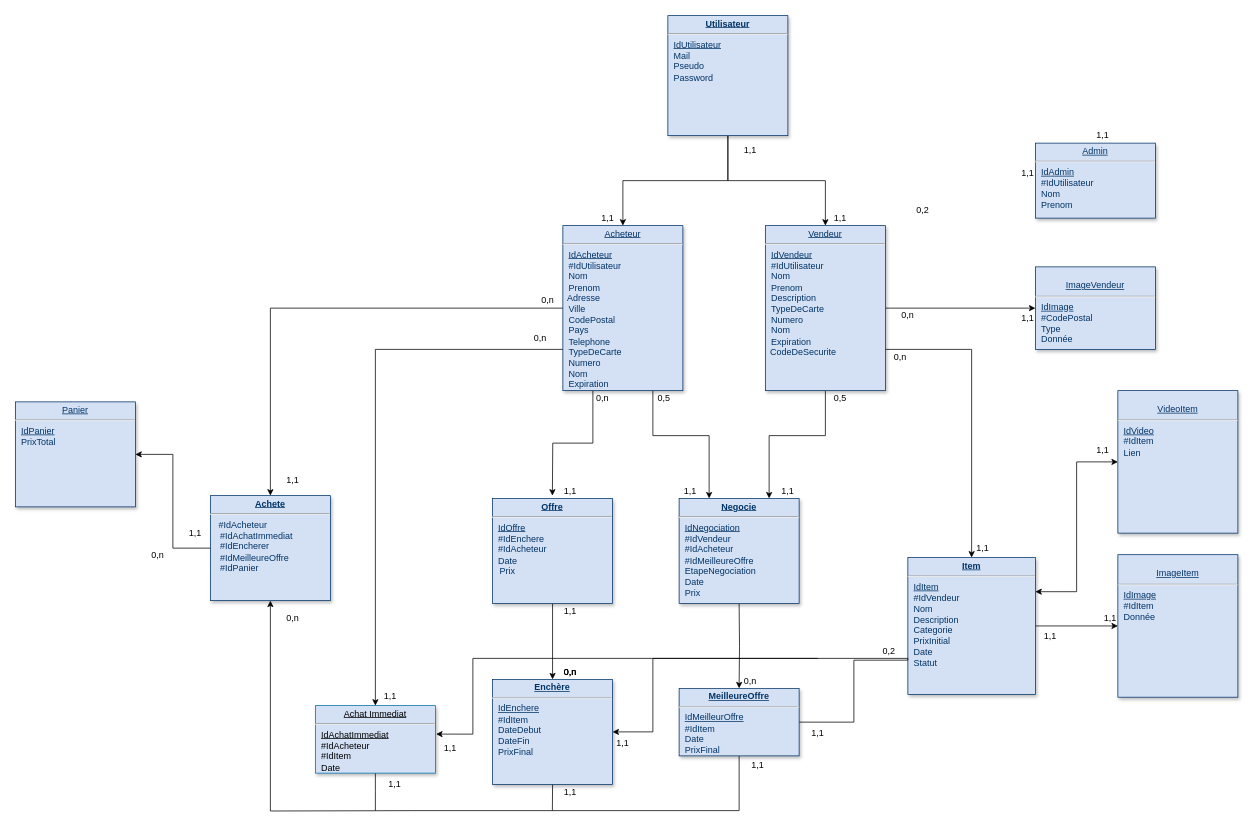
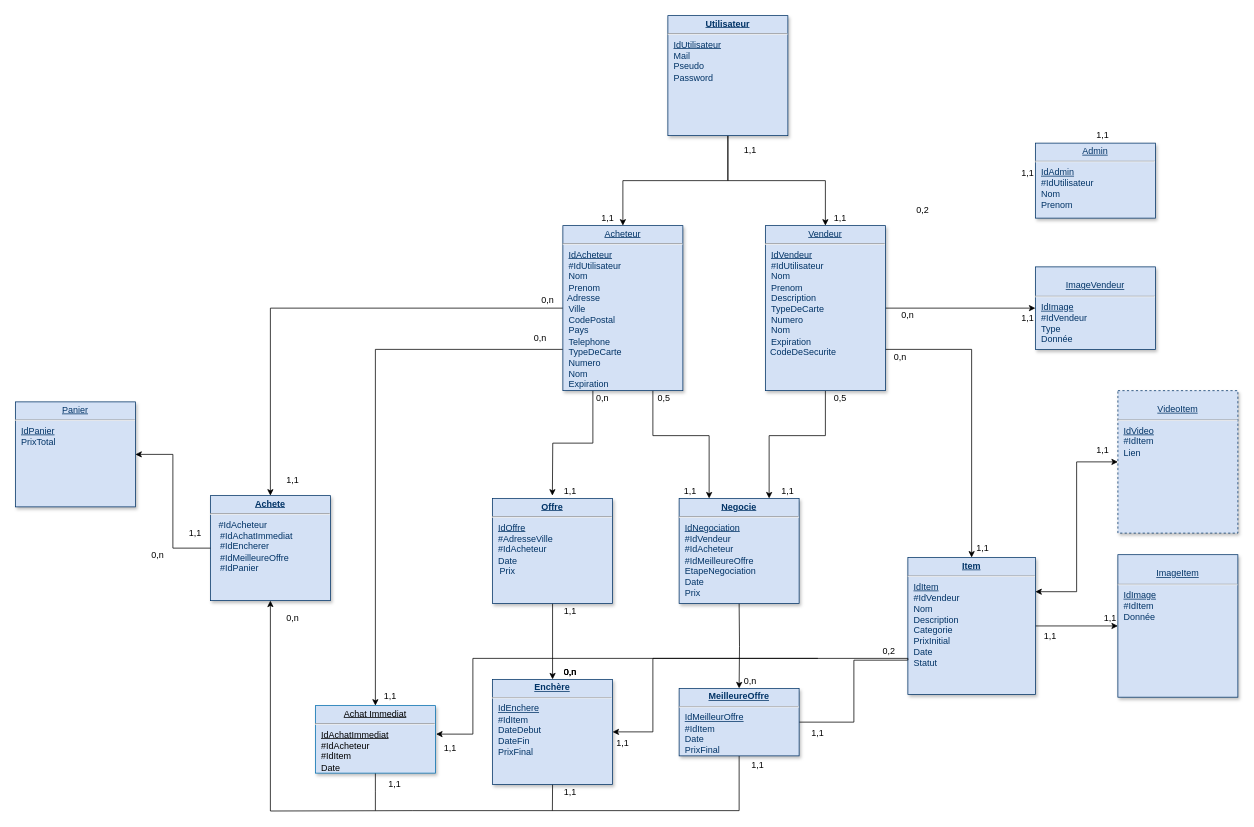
- <mxCell id="27" value="&lt;br&gt;&lt;p style=&quot;margin: 0px ; margin-top: 4px ; text-align: center ; text-decoration: underline&quot;&gt;ImageVendeur&lt;br&gt;&lt;/p&gt;&lt;hr&gt;&lt;p style=&quot;margin: 0px ; margin-left: 8px&quot;&gt;&lt;u&gt;IdImage&lt;/u&gt;&lt;/p&gt;&lt;p style=&quot;margin: 0px ; margin-left: 8px&quot;&gt;#CodePostal&lt;br&gt;&lt;/p&gt;&lt;p style=&quot;margin: 0px ; margin-left: 8px&quot;&gt;Type&lt;u&gt;&lt;br&gt;&lt;/u&gt;&lt;/p&gt;&lt;p style=&quot;margin: 0px ; margin-left: 8px&quot;&gt;Donnée&lt;br&gt;&lt;/p&gt;" style="verticalAlign=top;align=left;overflow=fill;fontSize=12;fontFamily=Helvetica;html=1;strokeColor=#003366;shadow=1;fillColor=#D4E1F5;fontColor=#003366" parent="1" vertex="1"><mxGeometry x="1380" y="355" width="160" height="110" as="geometry" /></mxCell>
+ <mxCell id="27" value="&lt;br&gt;&lt;p style=&quot;margin: 0px ; margin-top: 4px ; text-align: center ; text-decoration: underline&quot;&gt;ImageVendeur&lt;br&gt;&lt;/p&gt;&lt;hr&gt;&lt;p style=&quot;margin: 0px ; margin-left: 8px&quot;&gt;&lt;u&gt;IdImage&lt;/u&gt;&lt;/p&gt;&lt;p style=&quot;margin: 0px ; margin-left: 8px&quot;&gt;#IdVendeur&lt;br&gt;&lt;/p&gt;&lt;p style=&quot;margin: 0px ; margin-left: 8px&quot;&gt;Type&lt;u&gt;&lt;br&gt;&lt;/u&gt;&lt;/p&gt;&lt;p style=&quot;margin: 0px ; margin-left: 8px&quot;&gt;Donnée&lt;br&gt;&lt;/p&gt;" style="verticalAlign=top;align=left;overflow=fill;fontSize=12;fontFamily=Helvetica;html=1;strokeColor=#003366;shadow=1;fillColor=#D4E1F5;fontColor=#003366" parent="1" vertex="1"><mxGeometry x="1380" y="355" width="160" height="110" as="geometry" /></mxCell>
- <mxCell id="73" value="&lt;br&gt;&lt;p style=&quot;margin: 0px ; margin-top: 4px ; text-align: center ; text-decoration: underline&quot;&gt;VideoItem&lt;br&gt;&lt;/p&gt;&lt;hr&gt;&lt;p style=&quot;margin: 0px ; margin-left: 8px&quot;&gt;&lt;u&gt;IdVideo&lt;/u&gt;&lt;/p&gt;&lt;p style=&quot;margin: 0px ; margin-left: 8px&quot;&gt;#IdItem&lt;u&gt;&lt;br&gt;&lt;/u&gt;&lt;/p&gt;&lt;p style=&quot;margin: 0px ; margin-left: 8px&quot;&gt;Lien&lt;br&gt;&lt;/p&gt;" style="verticalAlign=top;align=left;overflow=fill;fontSize=12;fontFamily=Helvetica;html=1;strokeColor=#003366;shadow=1;fillColor=#D4E1F5;fontColor=#003366" vertex="1" parent="1"><mxGeometry x="1490" y="520" width="160" height="190" as="geometry" /></mxCell>
+ <mxCell id="73" value="&lt;br&gt;&lt;p style=&quot;margin: 0px ; margin-top: 4px ; text-align: center ; text-decoration: underline&quot;&gt;VideoItem&lt;br&gt;&lt;/p&gt;&lt;hr&gt;&lt;p style=&quot;margin: 0px ; margin-left: 8px&quot;&gt;&lt;u&gt;IdVideo&lt;/u&gt;&lt;/p&gt;&lt;p style=&quot;margin: 0px ; margin-left: 8px&quot;&gt;#IdItem&lt;u&gt;&lt;br&gt;&lt;/u&gt;&lt;/p&gt;&lt;p style=&quot;margin: 0px ; margin-left: 8px&quot;&gt;Lien&lt;br&gt;&lt;/p&gt;" style="verticalAlign=top;align=left;overflow=fill;fontSize=12;fontFamily=Helvetica;html=1;strokeColor=#003366;shadow=1;fillColor=#D4E1F5;fontColor=#003366;dashed=1;" vertex="1" parent="1"><mxGeometry x="1490" y="520" width="160" height="190" as="geometry" /></mxCell>
- <mxCell id="62" value="&lt;p style=&quot;margin: 0px ; margin-top: 4px ; text-align: center ; text-decoration: underline&quot;&gt;&lt;strong&gt;Offre&lt;br&gt;&lt;/strong&gt;&lt;/p&gt;&lt;hr&gt;&lt;p style=&quot;margin: 0px ; margin-left: 8px&quot; align=&quot;left&quot;&gt;&lt;u&gt;IdOffre&lt;/u&gt;&lt;/p&gt;&lt;p style=&quot;margin: 0px ; margin-left: 8px&quot; align=&quot;left&quot;&gt;#IdEnchere&lt;/p&gt;&lt;p style=&quot;margin: 0px ; margin-left: 8px&quot; align=&quot;left&quot;&gt;#IdAcheteur&lt;br&gt;&lt;/p&gt;&lt;p style=&quot;margin: 0px ; margin-left: 8px&quot; align=&quot;left&quot;&gt;Date&lt;/p&gt;&lt;div align=&quot;left&quot;&gt;&amp;nbsp;&amp;nbsp; Prix&lt;strong&gt;&lt;/strong&gt;&lt;/div&gt;&lt;p style=&quot;margin: 0px ; margin-left: 8px&quot;&gt;&lt;br&gt;&lt;/p&gt;&lt;p style=&quot;margin: 0px ; margin-left: 8px&quot;&gt;&lt;br&gt;&lt;/p&gt;" style="verticalAlign=top;align=left;overflow=fill;fontSize=12;fontFamily=Helvetica;html=1;strokeColor=#003366;shadow=1;fillColor=#D4E1F5;fontColor=#003366" vertex="1" parent="1"><mxGeometry x="656.25" y="663.75" width="160" height="140" as="geometry" /></mxCell>
+ <mxCell id="62" value="&lt;p style=&quot;margin: 0px ; margin-top: 4px ; text-align: center ; text-decoration: underline&quot;&gt;&lt;strong&gt;Offre&lt;br&gt;&lt;/strong&gt;&lt;/p&gt;&lt;hr&gt;&lt;p style=&quot;margin: 0px ; margin-left: 8px&quot; align=&quot;left&quot;&gt;&lt;u&gt;IdOffre&lt;/u&gt;&lt;/p&gt;&lt;p style=&quot;margin: 0px ; margin-left: 8px&quot; align=&quot;left&quot;&gt;#AdresseVille&lt;/p&gt;&lt;p style=&quot;margin: 0px ; margin-left: 8px&quot; align=&quot;left&quot;&gt;#IdAcheteur&lt;br&gt;&lt;/p&gt;&lt;p style=&quot;margin: 0px ; margin-left: 8px&quot; align=&quot;left&quot;&gt;Date&lt;/p&gt;&lt;div align=&quot;left&quot;&gt;&amp;nbsp;&amp;nbsp; Prix&lt;strong&gt;&lt;/strong&gt;&lt;/div&gt;&lt;p style=&quot;margin: 0px ; margin-left: 8px&quot;&gt;&lt;br&gt;&lt;/p&gt;&lt;p style=&quot;margin: 0px ; margin-left: 8px&quot;&gt;&lt;br&gt;&lt;/p&gt;" style="verticalAlign=top;align=left;overflow=fill;fontSize=12;fontFamily=Helvetica;html=1;strokeColor=#003366;shadow=1;fillColor=#D4E1F5;fontColor=#003366" vertex="1" parent="1"><mxGeometry x="656.25" y="663.75" width="160" height="140" as="geometry" /></mxCell>
